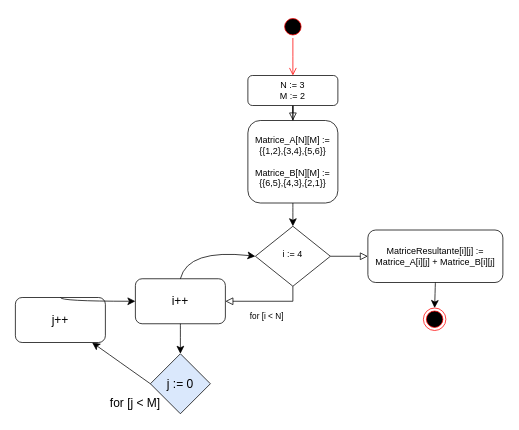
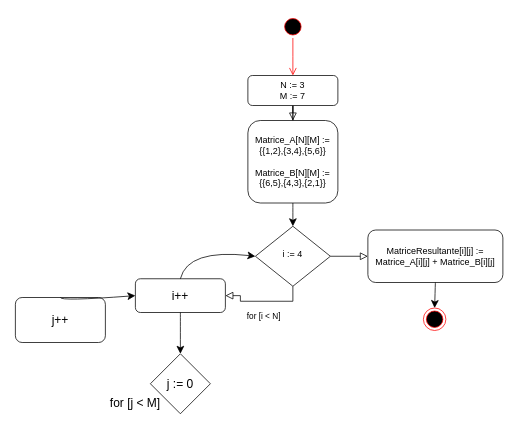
- <mxCell id="3" value="&lt;div&gt;N := 3&lt;/div&gt;&lt;div&gt;M := 2&lt;br&gt;&lt;/div&gt;" style="rounded=1;whiteSpace=wrap;html=1;fontSize=12;glass=0;strokeWidth=1;shadow=0;" parent="1" vertex="1"><mxGeometry x="330" y="100" width="120" height="40" as="geometry" /></mxCell>
+ <mxCell id="3" value="&lt;div&gt;N := 3&lt;/div&gt;&lt;div&gt;M := 7&lt;br&gt;&lt;/div&gt;" style="rounded=1;whiteSpace=wrap;html=1;fontSize=12;glass=0;strokeWidth=1;shadow=0;" parent="1" vertex="1"><mxGeometry x="330" y="100" width="120" height="40" as="geometry" /></mxCell>
- <mxCell id="12" value="i++" style="rounded=1;whiteSpace=wrap;html=1;fontSize=16;" vertex="1" parent="1"><mxGeometry x="180" y="371" width="120" height="60" as="geometry" /></mxCell>
+ <mxCell id="12" value="i++" style="rounded=1;whiteSpace=wrap;html=1;fontSize=16;" vertex="1" parent="1"><mxGeometry x="180" y="371" width="120" height="45" as="geometry" /></mxCell>
- <mxCell id="16" value="" style="endArrow=classic;html=1;rounded=0;fontSize=12;startSize=8;endSize=8;curved=1;exitX=0;exitY=0.5;exitDx=0;exitDy=0;" edge="1" parent="1" source="14" target="17"><mxGeometry width="50" height="50" relative="1" as="geometry"><mxPoint x="180" y="541" as="sourcePoint" /><mxPoint x="132" y="510" as="targetPoint" /></mxGeometry></mxCell>
- <mxCell id="14" value="j := 0" style="rhombus;whiteSpace=wrap;html=1;fontSize=16;fillColor=#dae8fc;" vertex="1" parent="1"><mxGeometry x="200" y="471" width="80" height="80" as="geometry" /></mxCell>
+ <mxCell id="14" value="j := 0" style="rhombus;whiteSpace=wrap;html=1;fontSize=16;" vertex="1" parent="1"><mxGeometry x="200" y="471" width="80" height="80" as="geometry" /></mxCell>
